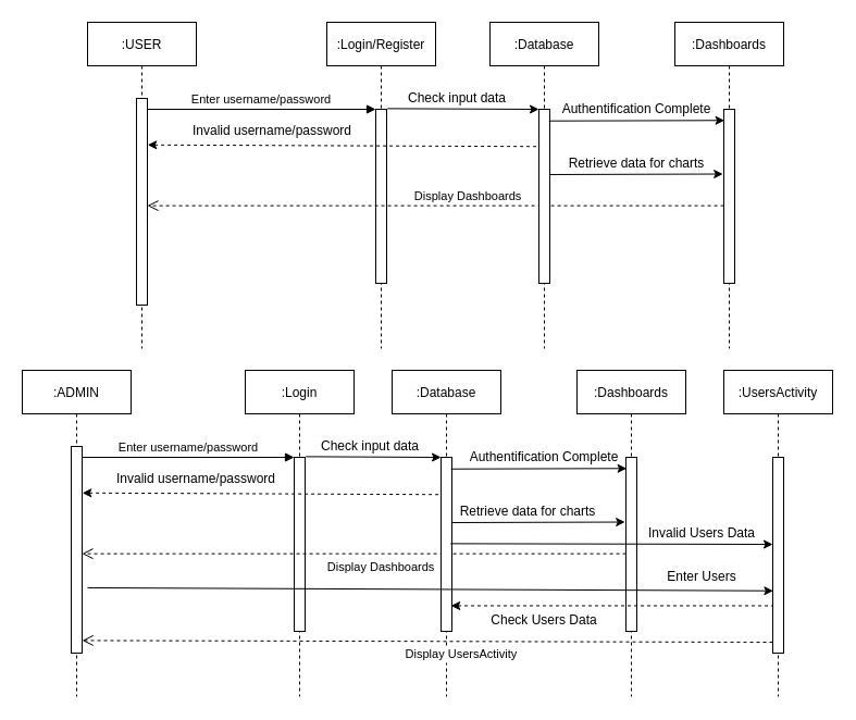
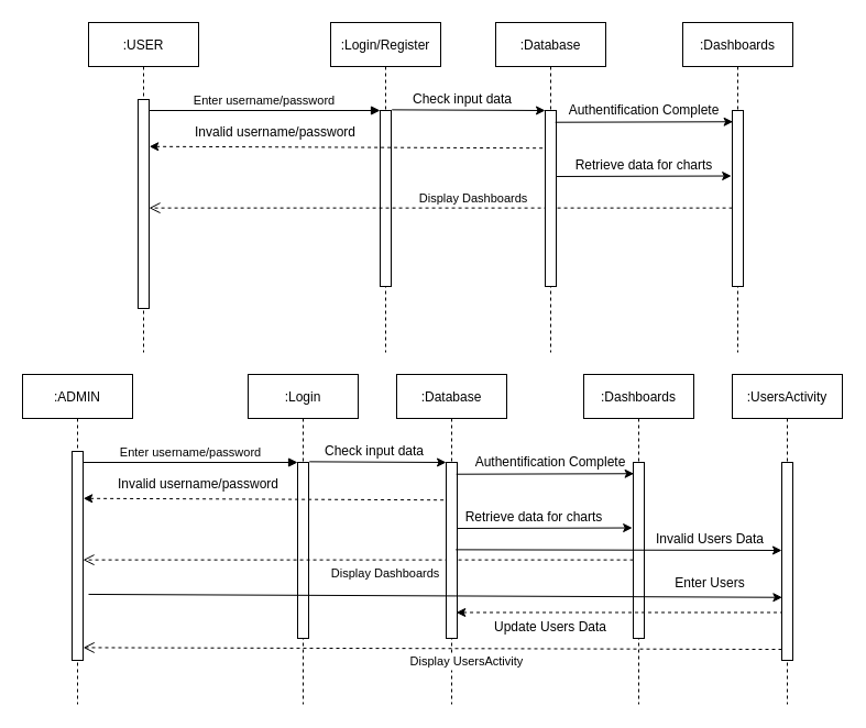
- <mxCell id="45" value="Check Users Data" style="text;html=1;strokeColor=none;fillColor=none;align=center;verticalAlign=middle;whiteSpace=wrap;rounded=0;" vertex="1" parent="1"><mxGeometry x="435" y="560" width="130" height="20" as="geometry" /></mxCell>
+ <mxCell id="45" value="Update Users Data" style="text;html=1;strokeColor=none;fillColor=none;align=center;verticalAlign=middle;whiteSpace=wrap;rounded=0;" vertex="1" parent="1"><mxGeometry x="435" y="560" width="130" height="20" as="geometry" /></mxCell>
